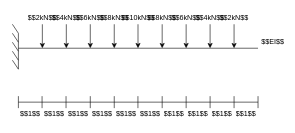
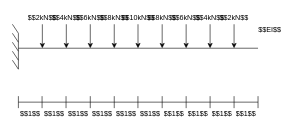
- <mxCell id="3" value="$$EI$$" style="text;html=1;strokeColor=none;fillColor=none;align=center;verticalAlign=middle;whiteSpace=wrap;rounded=0;" parent="1" vertex="1"><mxGeometry x="435" y="60" width="40" height="20" as="geometry" /></mxCell>
+ <mxCell id="3" value="$$EI$$" style="text;html=1;strokeColor=none;fillColor=none;align=center;verticalAlign=middle;whiteSpace=wrap;rounded=0;" parent="1" vertex="1"><mxGeometry x="430" y="40" width="40" height="20" as="geometry" /></mxCell>
